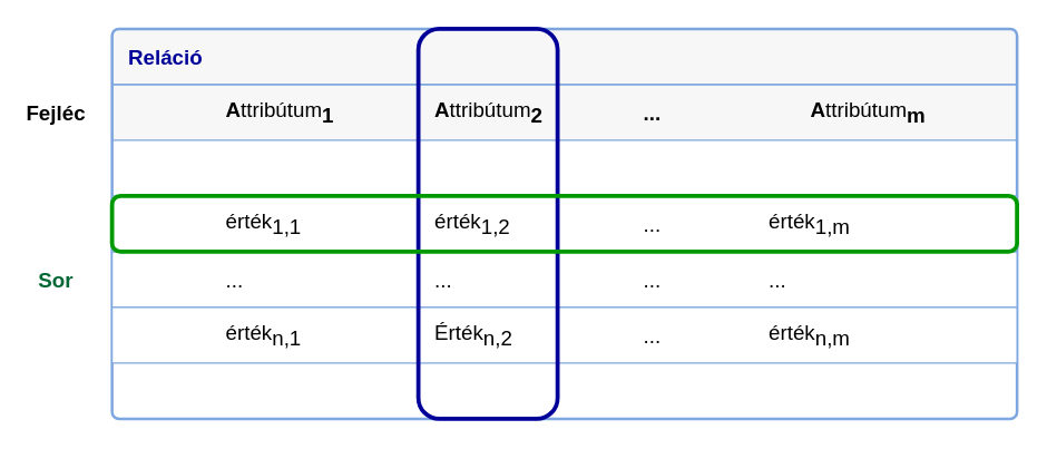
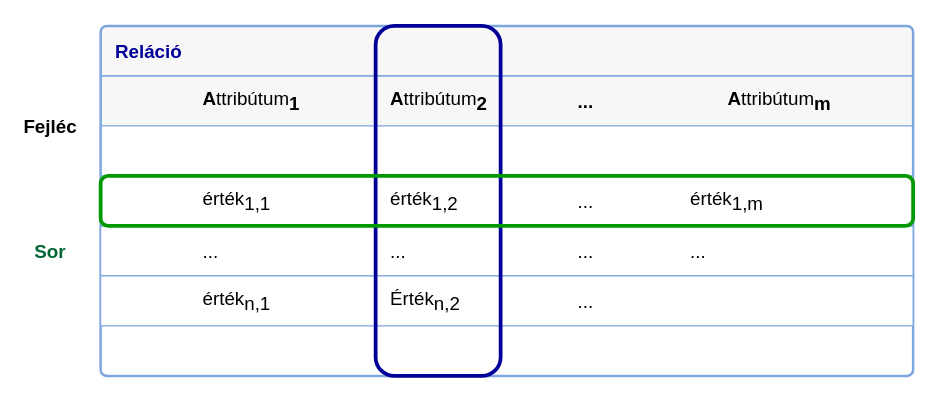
- <mxCell id="27" value="&lt;b style=&quot;font-size: 15px;&quot;&gt;&lt;font style=&quot;font-size: 15px;&quot;&gt;Fejléc&lt;/font&gt;&lt;/b&gt;" style="text;html=1;strokeColor=none;fillColor=none;align=center;verticalAlign=middle;whiteSpace=wrap;rounded=0;opacity=50;fontColor=#000000;fontSize=15;" vertex="1" parent="1"><mxGeometry x="20" y="70" width="40" height="20" as="geometry" /></mxCell>
+ <mxCell id="27" value="&lt;b style=&quot;font-size: 15px;&quot;&gt;&lt;font style=&quot;font-size: 15px;&quot;&gt;Fejléc&lt;/font&gt;&lt;/b&gt;" style="text;html=1;strokeColor=none;fillColor=none;align=center;verticalAlign=middle;whiteSpace=wrap;rounded=0;opacity=50;fontColor=#000000;fontSize=15;" vertex="1" parent="1"><mxGeometry x="20" y="90" width="40" height="20" as="geometry" /></mxCell>
- <mxCell id="23" value="érték&lt;sub style=&quot;font-size: 15px&quot;&gt;n,m&lt;/sub&gt;" style="html=1;shadow=0;dashed=0;shape=mxgraph.bootstrap.rect;strokeColor=none;fillColor=none;fontSize=15;align=left;whiteSpace=wrap;resizeHeight=1;" vertex="1" parent="19"><mxGeometry x="390" width="121.875" height="40" as="geometry"><mxPoint x="80" as="offset" /></mxGeometry></mxCell>
